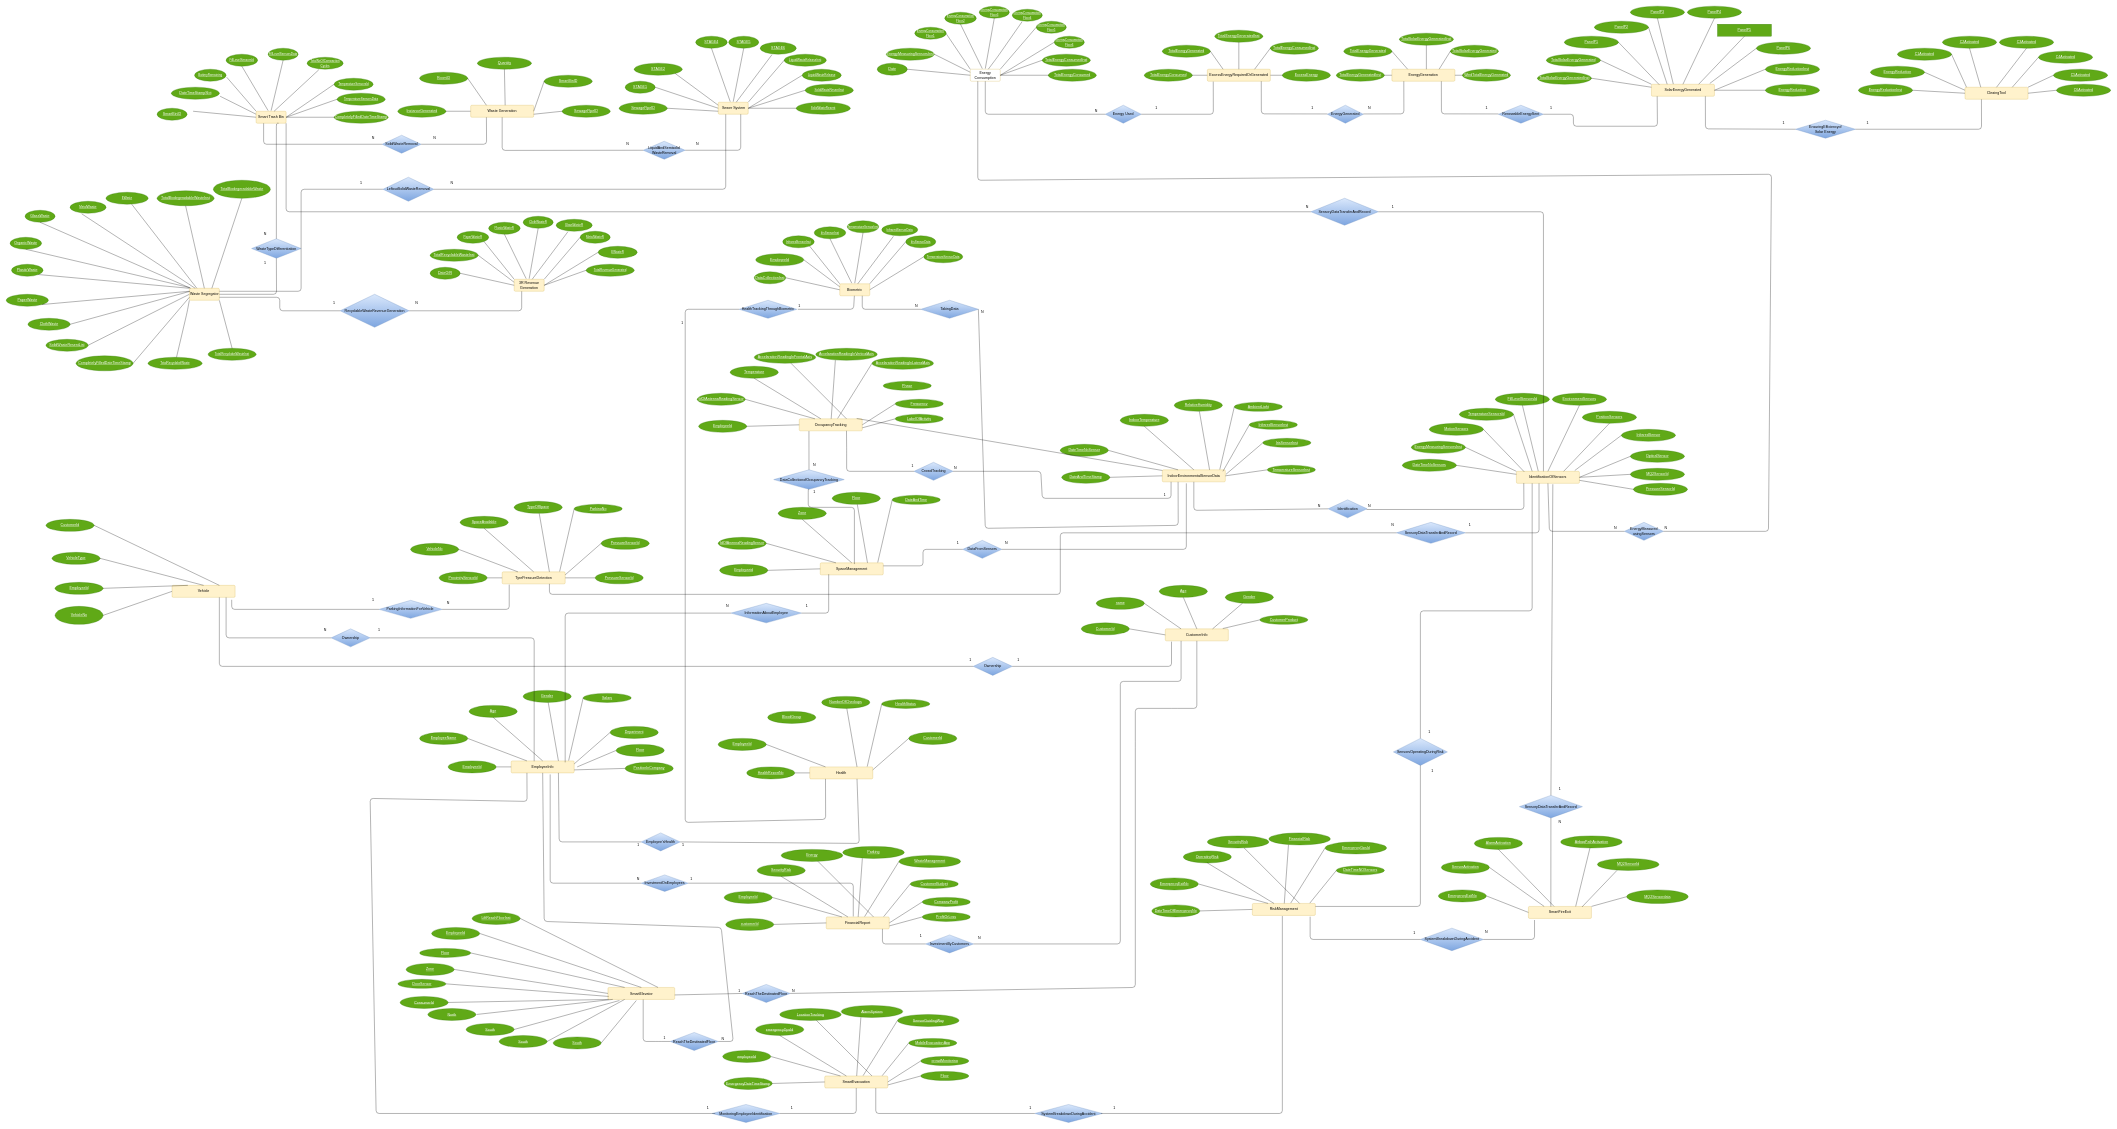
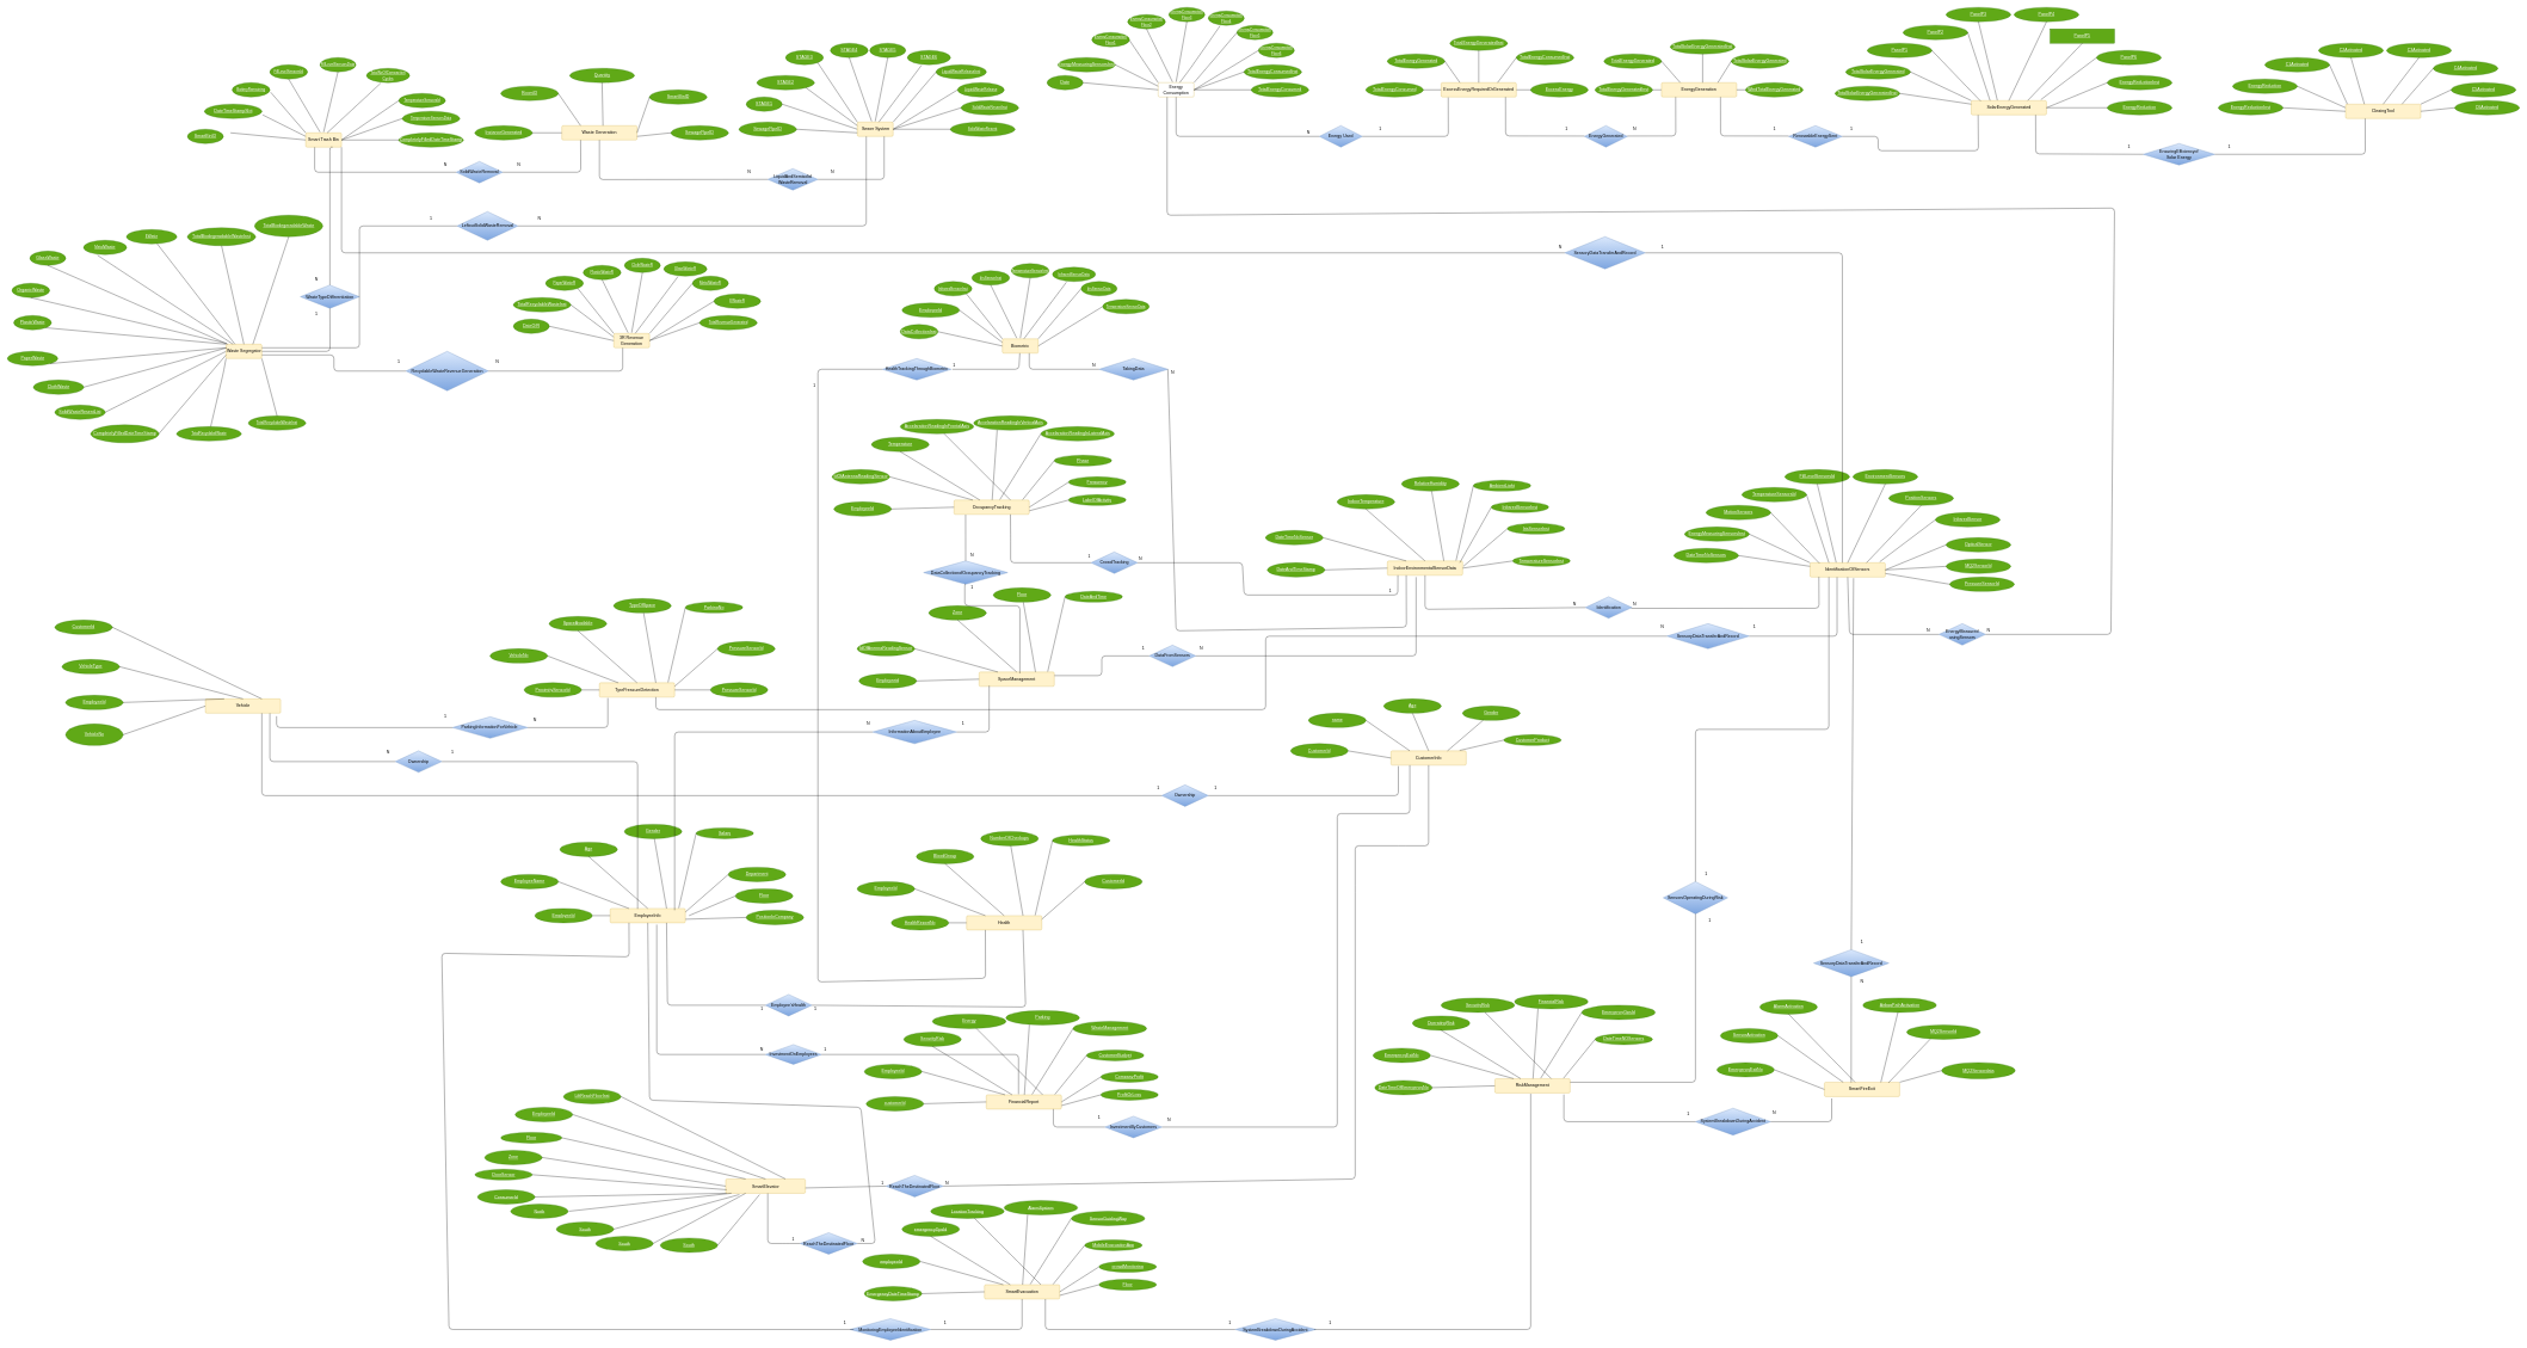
+ <mxCell id="126" value="&lt;span&gt;STAGE3&lt;/span&gt;" style="ellipse;whiteSpace=wrap;html=1;align=center;fontStyle=4;fillColor=#60a917;strokeColor=#2D7600;fontColor=#ffffff;" parent="1" vertex="1"><mxGeometry x="2193" y="140" width="105" height="40" as="geometry" /></mxCell>
+ <mxCell id="142" value="" style="endArrow=none;html=1;entryX=1;entryY=1;entryDx=0;entryDy=0;exitX=0;exitY=0;exitDx=0;exitDy=0;" parent="1" source="124" target="126" edge="1"><mxGeometry width="50" height="50" relative="1" as="geometry"><mxPoint x="2385.5" y="370" as="sourcePoint" /><mxPoint x="2313" y="222" as="targetPoint" /></mxGeometry></mxCell>
- <mxCell id="317" value="" style="endArrow=none;html=1;exitX=0.912;exitY=-0.027;exitDx=0;exitDy=0;exitPerimeter=0;" parent="1" source="308" target="280" edge="1"><mxGeometry width="50" height="50" relative="1" as="geometry"><mxPoint x="2830.5" y="1405" as="sourcePoint" /><mxPoint x="2883" y="1335" as="targetPoint" /></mxGeometry></mxCell>
+ <mxCell id="317" value="" style="endArrow=none;html=1;entryX=0;entryY=0.5;entryDx=0;entryDy=0;exitX=0.912;exitY=-0.027;exitDx=0;exitDy=0;exitPerimeter=0;" parent="1" source="308" target="312" edge="1"><mxGeometry width="50" height="50" relative="1" as="geometry"><mxPoint x="2830.5" y="1405" as="sourcePoint" /><mxPoint x="2883" y="1335" as="targetPoint" /></mxGeometry></mxCell>
+ <mxCell id="247" value="" style="endArrow=none;html=1;entryX=0.5;entryY=1;entryDx=0;entryDy=0;exitX=0.5;exitY=0;exitDx=0;exitDy=0;" parent="1" source="239" target="242" edge="1"><mxGeometry width="50" height="50" relative="1" as="geometry"><mxPoint x="2727.32" y="2566.68" as="sourcePoint" /><mxPoint x="2718" y="2505" as="targetPoint" /></mxGeometry></mxCell>
